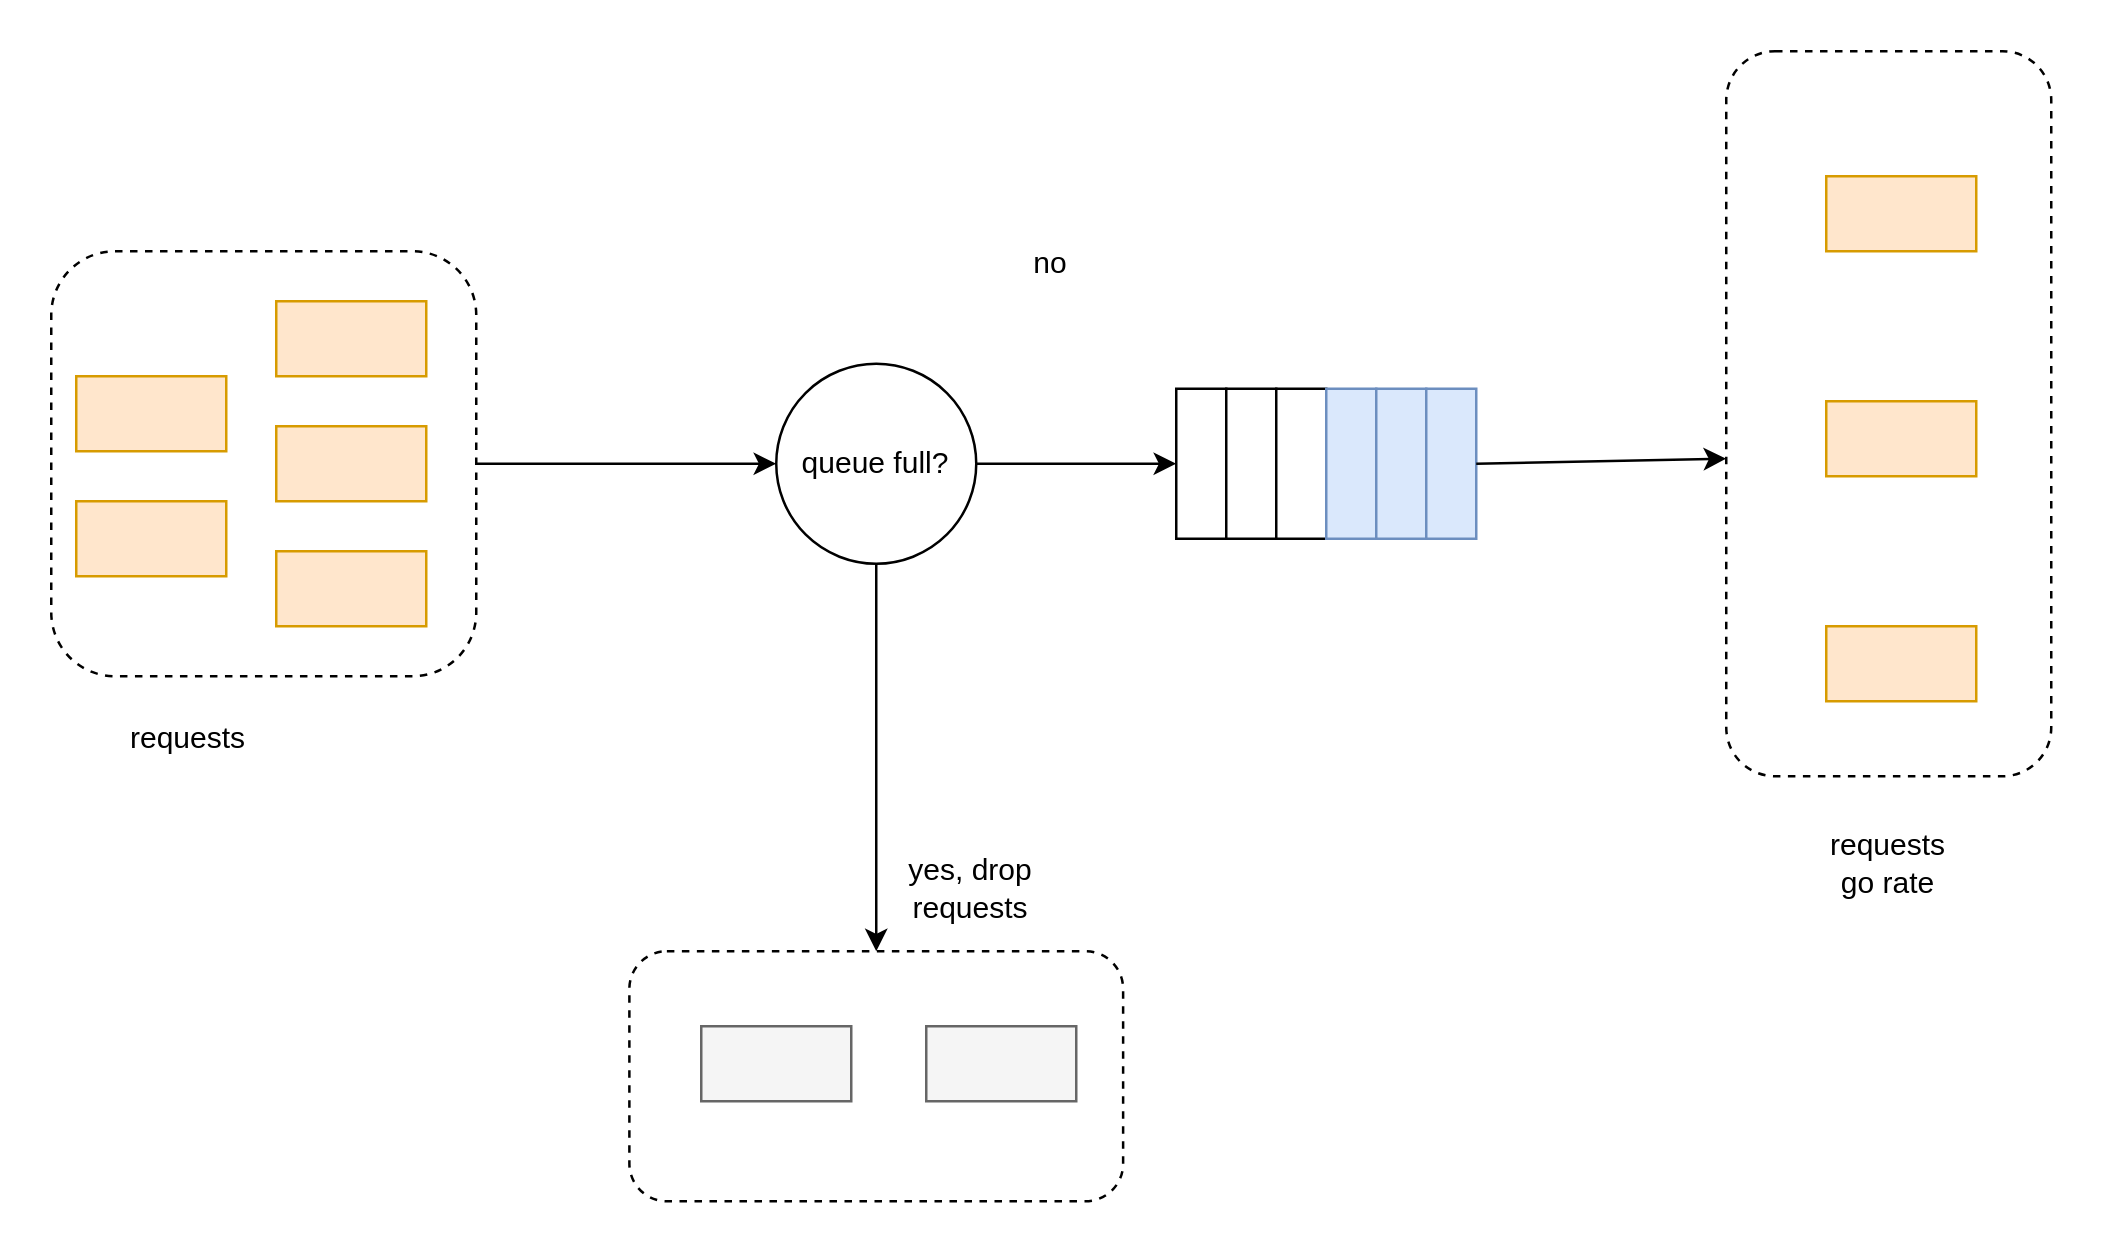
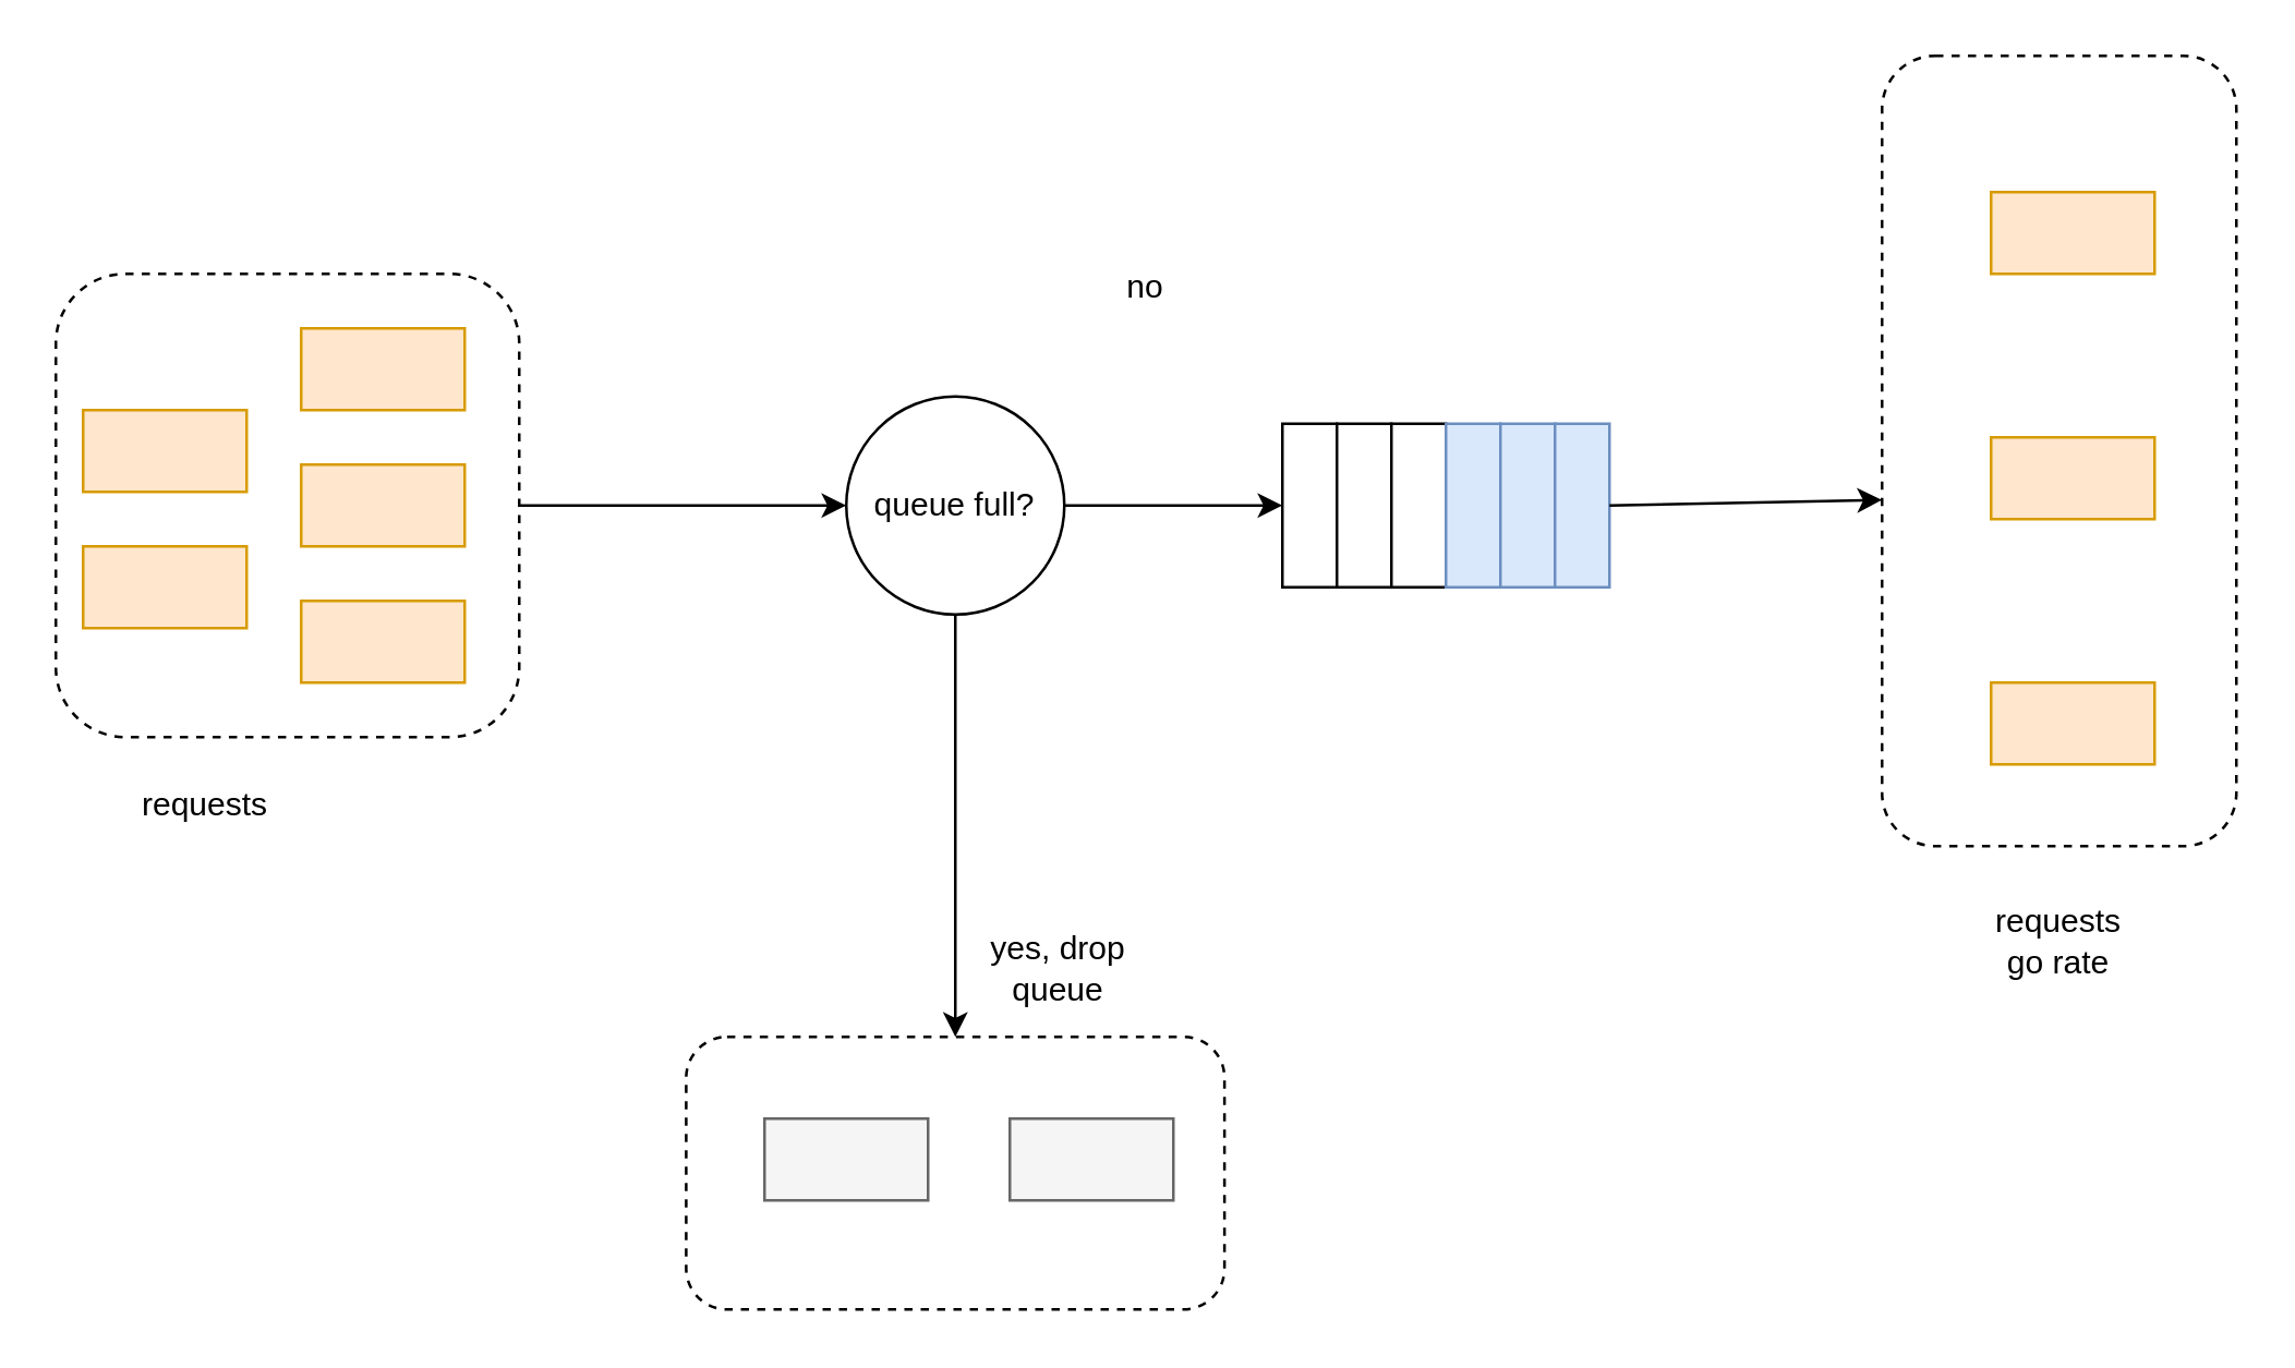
- <mxCell id="17" value="yes, drop requests" style="text;html=1;align=center;verticalAlign=middle;whiteSpace=wrap;rounded=0;" vertex="1" parent="1"><mxGeometry x="357.5" y="340" width="60" height="30" as="geometry" /></mxCell>
+ <mxCell id="17" value="yes, drop queue" style="text;html=1;align=center;verticalAlign=middle;whiteSpace=wrap;rounded=0;" vertex="1" parent="1"><mxGeometry x="357.5" y="340" width="60" height="30" as="geometry" /></mxCell>
